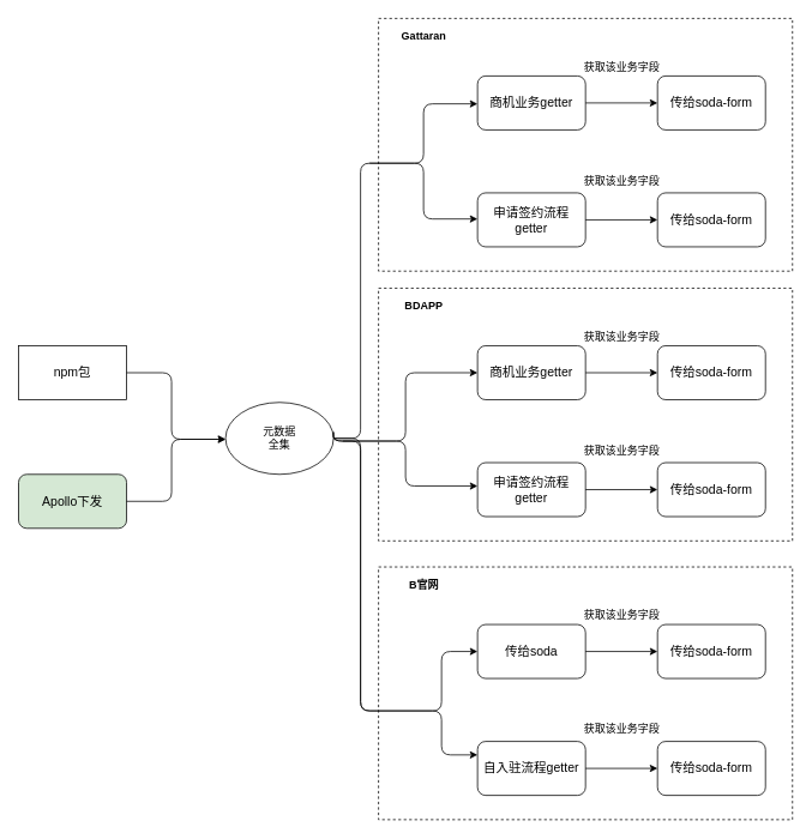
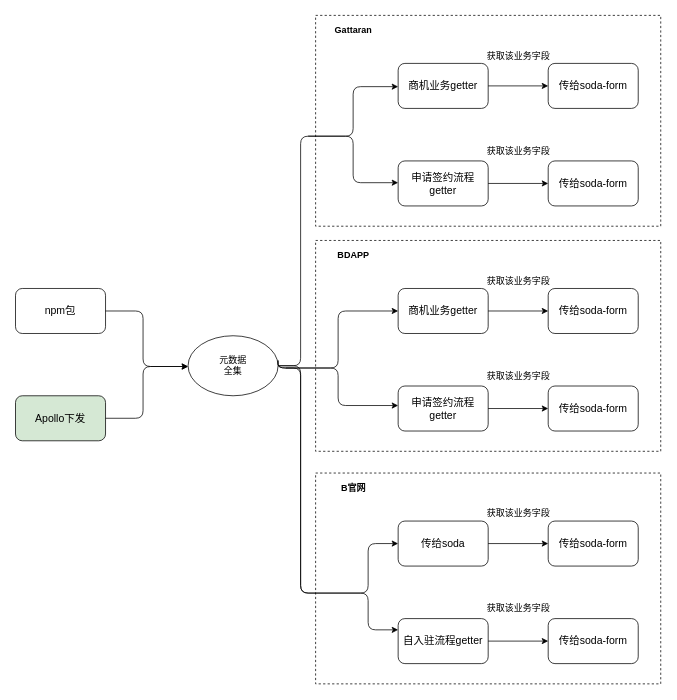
- <mxCell id="3" value="&lt;span style=&quot;font-size: 14px&quot;&gt;npm包&lt;/span&gt;" style="whiteSpace=wrap;html=1;rounded=0;" vertex="1" parent="1"><mxGeometry x="20" y="384" width="120" height="60" as="geometry" /></mxCell>
+ <mxCell id="3" value="&lt;span style=&quot;font-size: 14px&quot;&gt;npm包&lt;/span&gt;" style="rounded=1;whiteSpace=wrap;html=1;" vertex="1" parent="1"><mxGeometry x="20" y="384" width="120" height="60" as="geometry" /></mxCell>
